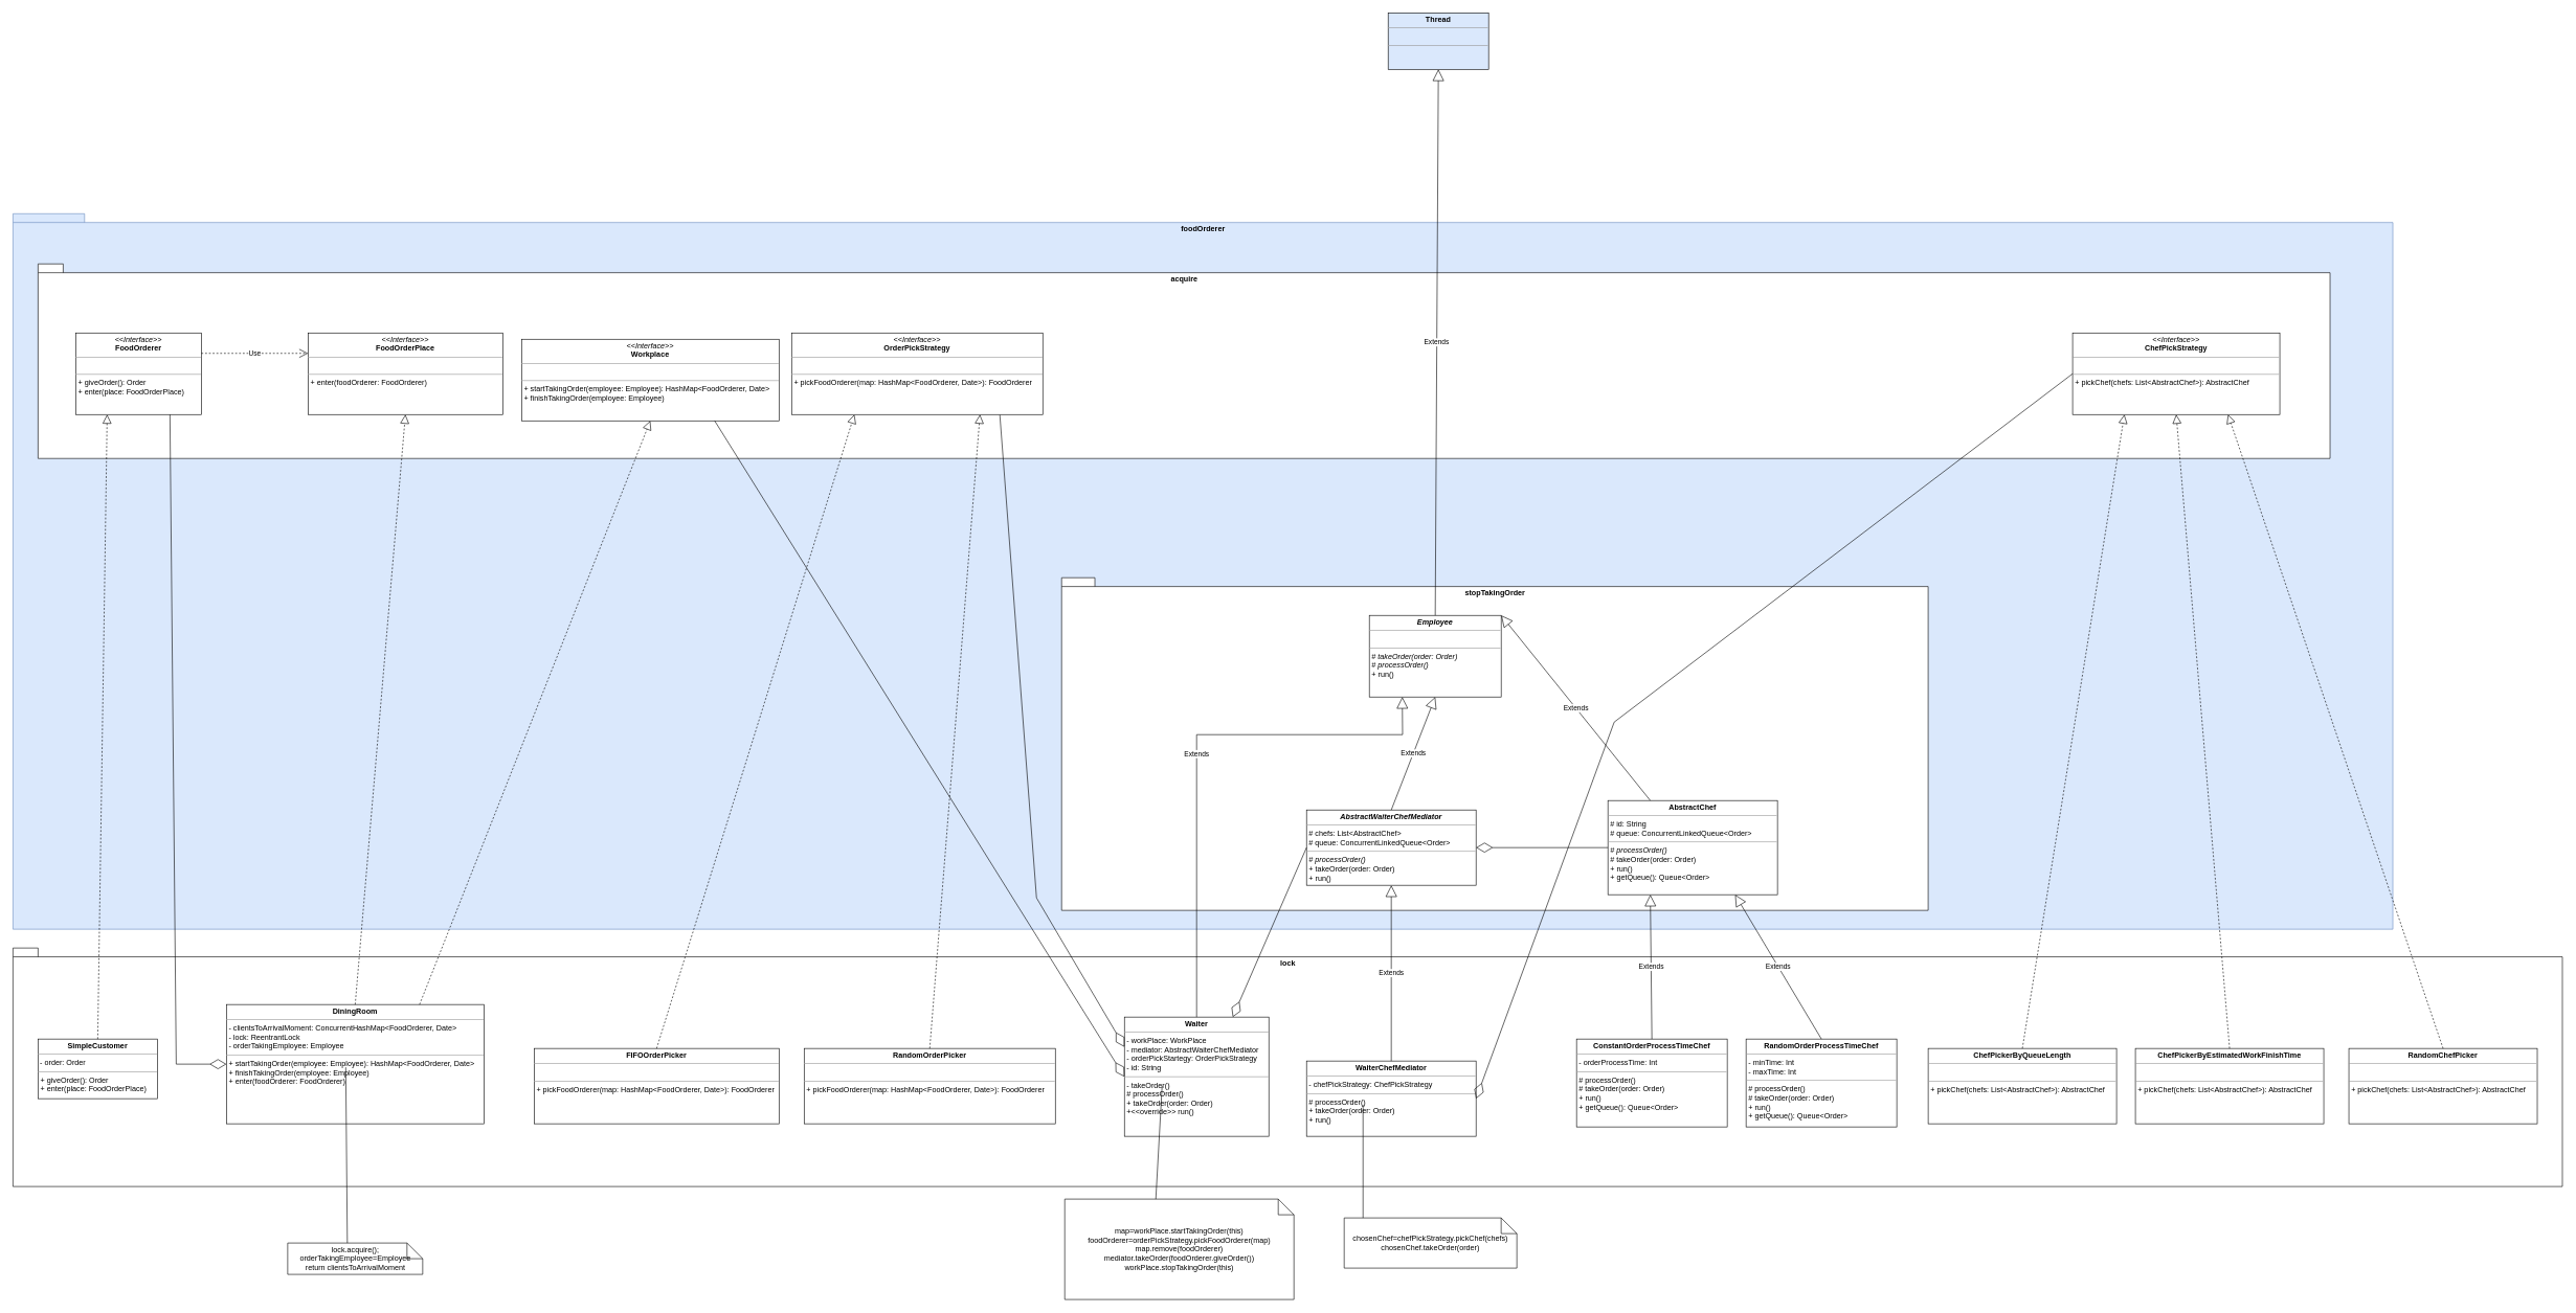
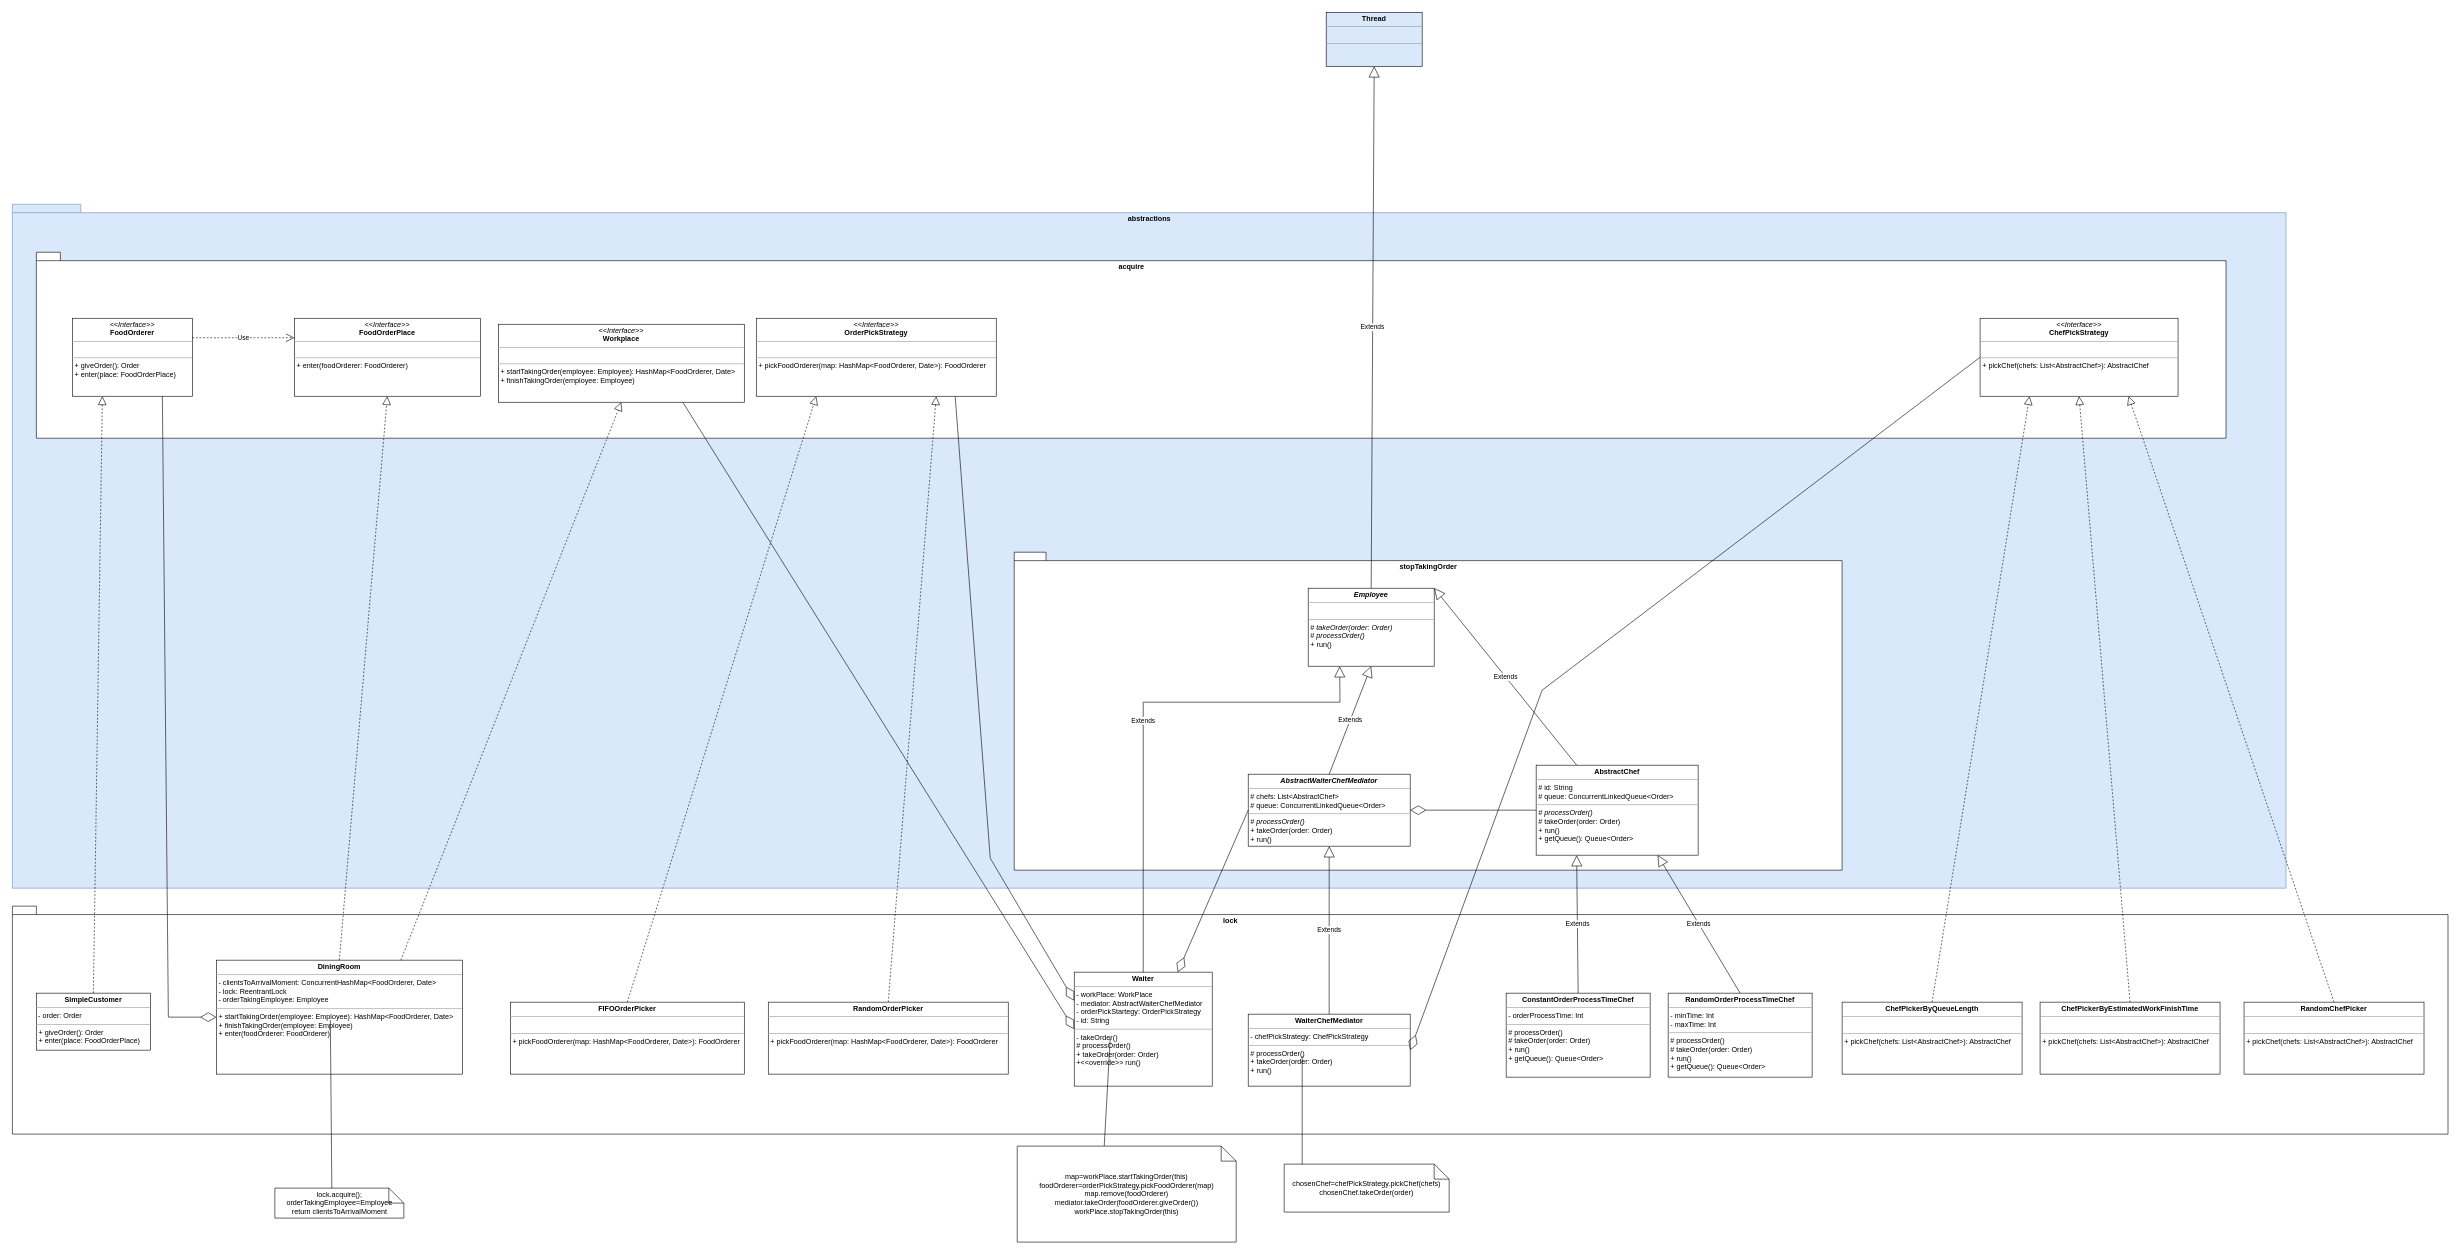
- <mxCell id="2" value="foodOrderer" style="shape=folder;fontStyle=1;spacingTop=10;tabWidth=40;tabHeight=14;tabPosition=left;html=1;verticalAlign=top;fillColor=#dae8fc;strokeColor=#6c8ebf;" parent="1" vertex="1"><mxGeometry x="20" y="340" width="3790" height="1140" as="geometry" /></mxCell>
+ <mxCell id="2" value="abstractions" style="shape=folder;fontStyle=1;spacingTop=10;tabWidth=40;tabHeight=14;tabPosition=left;html=1;verticalAlign=top;fillColor=#dae8fc;strokeColor=#6c8ebf;" parent="1" vertex="1"><mxGeometry x="20" y="340" width="3790" height="1140" as="geometry" /></mxCell>
